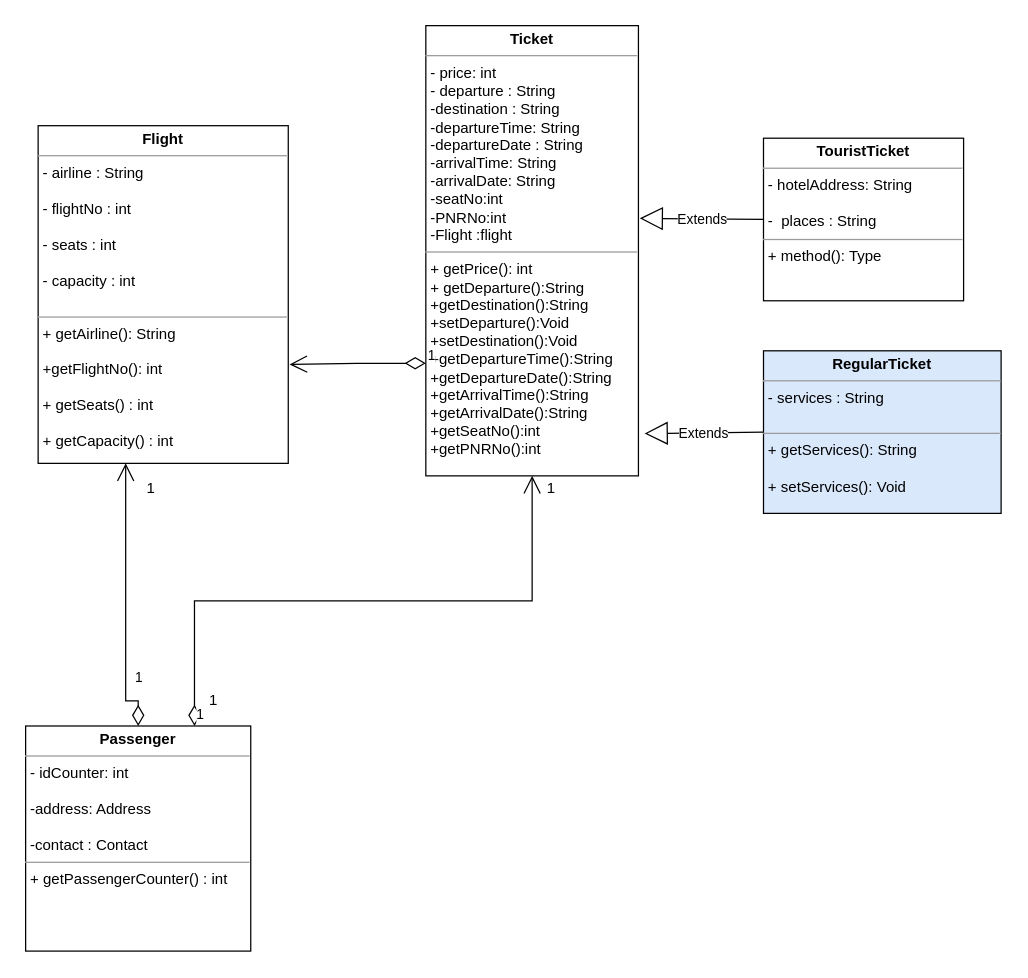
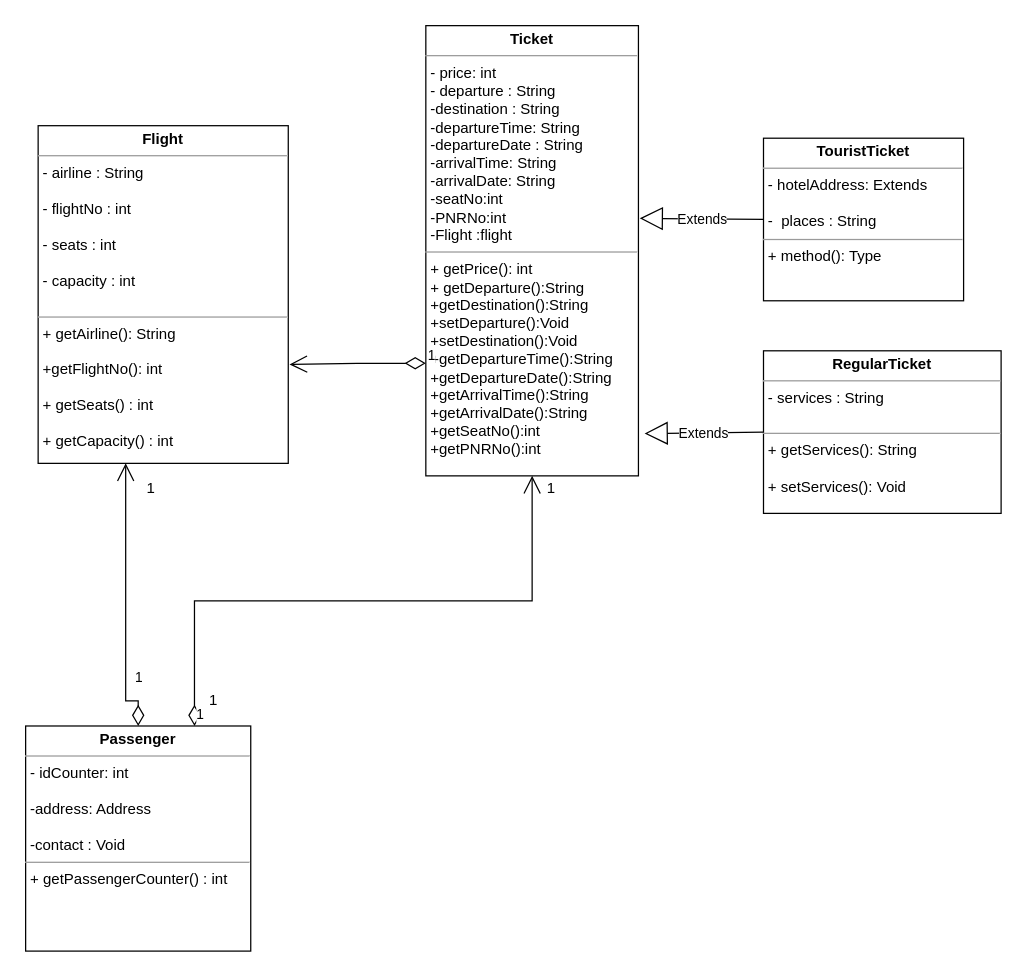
- <mxCell id="6" value="&lt;p style=&quot;margin: 0px ; margin-top: 4px ; text-align: center&quot;&gt;&lt;b&gt;TouristTicket&lt;/b&gt;&lt;/p&gt;&lt;hr size=&quot;1&quot;&gt;&lt;p style=&quot;margin: 0px ; margin-left: 4px&quot;&gt;- hotelAddress: String&lt;/p&gt;&lt;p style=&quot;margin: 0px ; margin-left: 4px&quot;&gt;&lt;br&gt;&lt;/p&gt;&lt;p style=&quot;margin: 0px ; margin-left: 4px&quot;&gt;-&amp;nbsp; places : String&lt;/p&gt;&lt;hr size=&quot;1&quot;&gt;&lt;p style=&quot;margin: 0px ; margin-left: 4px&quot;&gt;+ method(): Type&lt;/p&gt;" style="verticalAlign=top;align=left;overflow=fill;fontSize=12;fontFamily=Helvetica;html=1;" parent="1" vertex="1"><mxGeometry x="610" y="110" width="160" height="130" as="geometry" /></mxCell>
+ <mxCell id="6" value="&lt;p style=&quot;margin: 0px ; margin-top: 4px ; text-align: center&quot;&gt;&lt;b&gt;TouristTicket&lt;/b&gt;&lt;/p&gt;&lt;hr size=&quot;1&quot;&gt;&lt;p style=&quot;margin: 0px ; margin-left: 4px&quot;&gt;- hotelAddress: Extends&lt;/p&gt;&lt;p style=&quot;margin: 0px ; margin-left: 4px&quot;&gt;&lt;br&gt;&lt;/p&gt;&lt;p style=&quot;margin: 0px ; margin-left: 4px&quot;&gt;-&amp;nbsp; places : String&lt;/p&gt;&lt;hr size=&quot;1&quot;&gt;&lt;p style=&quot;margin: 0px ; margin-left: 4px&quot;&gt;+ method(): Type&lt;/p&gt;" style="verticalAlign=top;align=left;overflow=fill;fontSize=12;fontFamily=Helvetica;html=1;" parent="1" vertex="1"><mxGeometry x="610" y="110" width="160" height="130" as="geometry" /></mxCell>
- <mxCell id="5" value="&lt;p style=&quot;margin: 0px ; margin-top: 4px ; text-align: center&quot;&gt;&lt;span style=&quot;font-weight: 700&quot;&gt;RegularTicket&lt;/span&gt;&lt;br&gt;&lt;/p&gt;&lt;hr size=&quot;1&quot;&gt;&lt;p style=&quot;margin: 0px ; margin-left: 4px&quot;&gt;- services : String&lt;/p&gt;&lt;div style=&quot;padding: 0px ; margin: 0px&quot;&gt;&amp;nbsp;&lt;/div&gt;&lt;hr size=&quot;1&quot;&gt;&lt;p style=&quot;margin: 0px ; margin-left: 4px&quot;&gt;+ getServices(): String&lt;/p&gt;&lt;p style=&quot;margin: 0px ; margin-left: 4px&quot;&gt;&lt;br&gt;&lt;/p&gt;&lt;p style=&quot;margin: 0px ; margin-left: 4px&quot;&gt;+ setServices(): Void&lt;/p&gt;" style="verticalAlign=top;align=left;overflow=fill;fontSize=12;fontFamily=Helvetica;html=1;fillColor=#dae8fc;" parent="1" vertex="1"><mxGeometry x="610" y="280" width="190" height="130" as="geometry" /></mxCell>
+ <mxCell id="5" value="&lt;p style=&quot;margin: 0px ; margin-top: 4px ; text-align: center&quot;&gt;&lt;span style=&quot;font-weight: 700&quot;&gt;RegularTicket&lt;/span&gt;&lt;br&gt;&lt;/p&gt;&lt;hr size=&quot;1&quot;&gt;&lt;p style=&quot;margin: 0px ; margin-left: 4px&quot;&gt;- services : String&lt;/p&gt;&lt;div style=&quot;padding: 0px ; margin: 0px&quot;&gt;&amp;nbsp;&lt;/div&gt;&lt;hr size=&quot;1&quot;&gt;&lt;p style=&quot;margin: 0px ; margin-left: 4px&quot;&gt;+ getServices(): String&lt;/p&gt;&lt;p style=&quot;margin: 0px ; margin-left: 4px&quot;&gt;&lt;br&gt;&lt;/p&gt;&lt;p style=&quot;margin: 0px ; margin-left: 4px&quot;&gt;+ setServices(): Void&lt;/p&gt;" style="verticalAlign=top;align=left;overflow=fill;fontSize=12;fontFamily=Helvetica;html=1;" parent="1" vertex="1"><mxGeometry x="610" y="280" width="190" height="130" as="geometry" /></mxCell>
- <mxCell id="4" value="&lt;p style=&quot;margin: 0px ; margin-top: 4px ; text-align: center&quot;&gt;&lt;b&gt;Passenger&lt;/b&gt;&lt;/p&gt;&lt;hr size=&quot;1&quot;&gt;&lt;p style=&quot;margin: 0px ; margin-left: 4px&quot;&gt;- idCounter: int&lt;/p&gt;&lt;p style=&quot;margin: 0px ; margin-left: 4px&quot;&gt;&lt;br&gt;&lt;/p&gt;&lt;p style=&quot;margin: 0px ; margin-left: 4px&quot;&gt;-address: Address&lt;/p&gt;&lt;p style=&quot;margin: 0px ; margin-left: 4px&quot;&gt;&lt;br&gt;&lt;/p&gt;&lt;p style=&quot;margin: 0px ; margin-left: 4px&quot;&gt;-contact : Contact&lt;/p&gt;&lt;hr size=&quot;1&quot;&gt;&lt;p style=&quot;margin: 0px ; margin-left: 4px&quot;&gt;+ getPassengerCounter() : int&lt;/p&gt;" style="verticalAlign=top;align=left;overflow=fill;fontSize=12;fontFamily=Helvetica;html=1;" parent="1" vertex="1"><mxGeometry x="20" y="580" width="180" height="180" as="geometry" /></mxCell>
+ <mxCell id="4" value="&lt;p style=&quot;margin: 0px ; margin-top: 4px ; text-align: center&quot;&gt;&lt;b&gt;Passenger&lt;/b&gt;&lt;/p&gt;&lt;hr size=&quot;1&quot;&gt;&lt;p style=&quot;margin: 0px ; margin-left: 4px&quot;&gt;- idCounter: int&lt;/p&gt;&lt;p style=&quot;margin: 0px ; margin-left: 4px&quot;&gt;&lt;br&gt;&lt;/p&gt;&lt;p style=&quot;margin: 0px ; margin-left: 4px&quot;&gt;-address: Address&lt;/p&gt;&lt;p style=&quot;margin: 0px ; margin-left: 4px&quot;&gt;&lt;br&gt;&lt;/p&gt;&lt;p style=&quot;margin: 0px ; margin-left: 4px&quot;&gt;-contact : Void&lt;/p&gt;&lt;hr size=&quot;1&quot;&gt;&lt;p style=&quot;margin: 0px ; margin-left: 4px&quot;&gt;+ getPassengerCounter() : int&lt;/p&gt;" style="verticalAlign=top;align=left;overflow=fill;fontSize=12;fontFamily=Helvetica;html=1;" parent="1" vertex="1"><mxGeometry x="20" y="580" width="180" height="180" as="geometry" /></mxCell>
